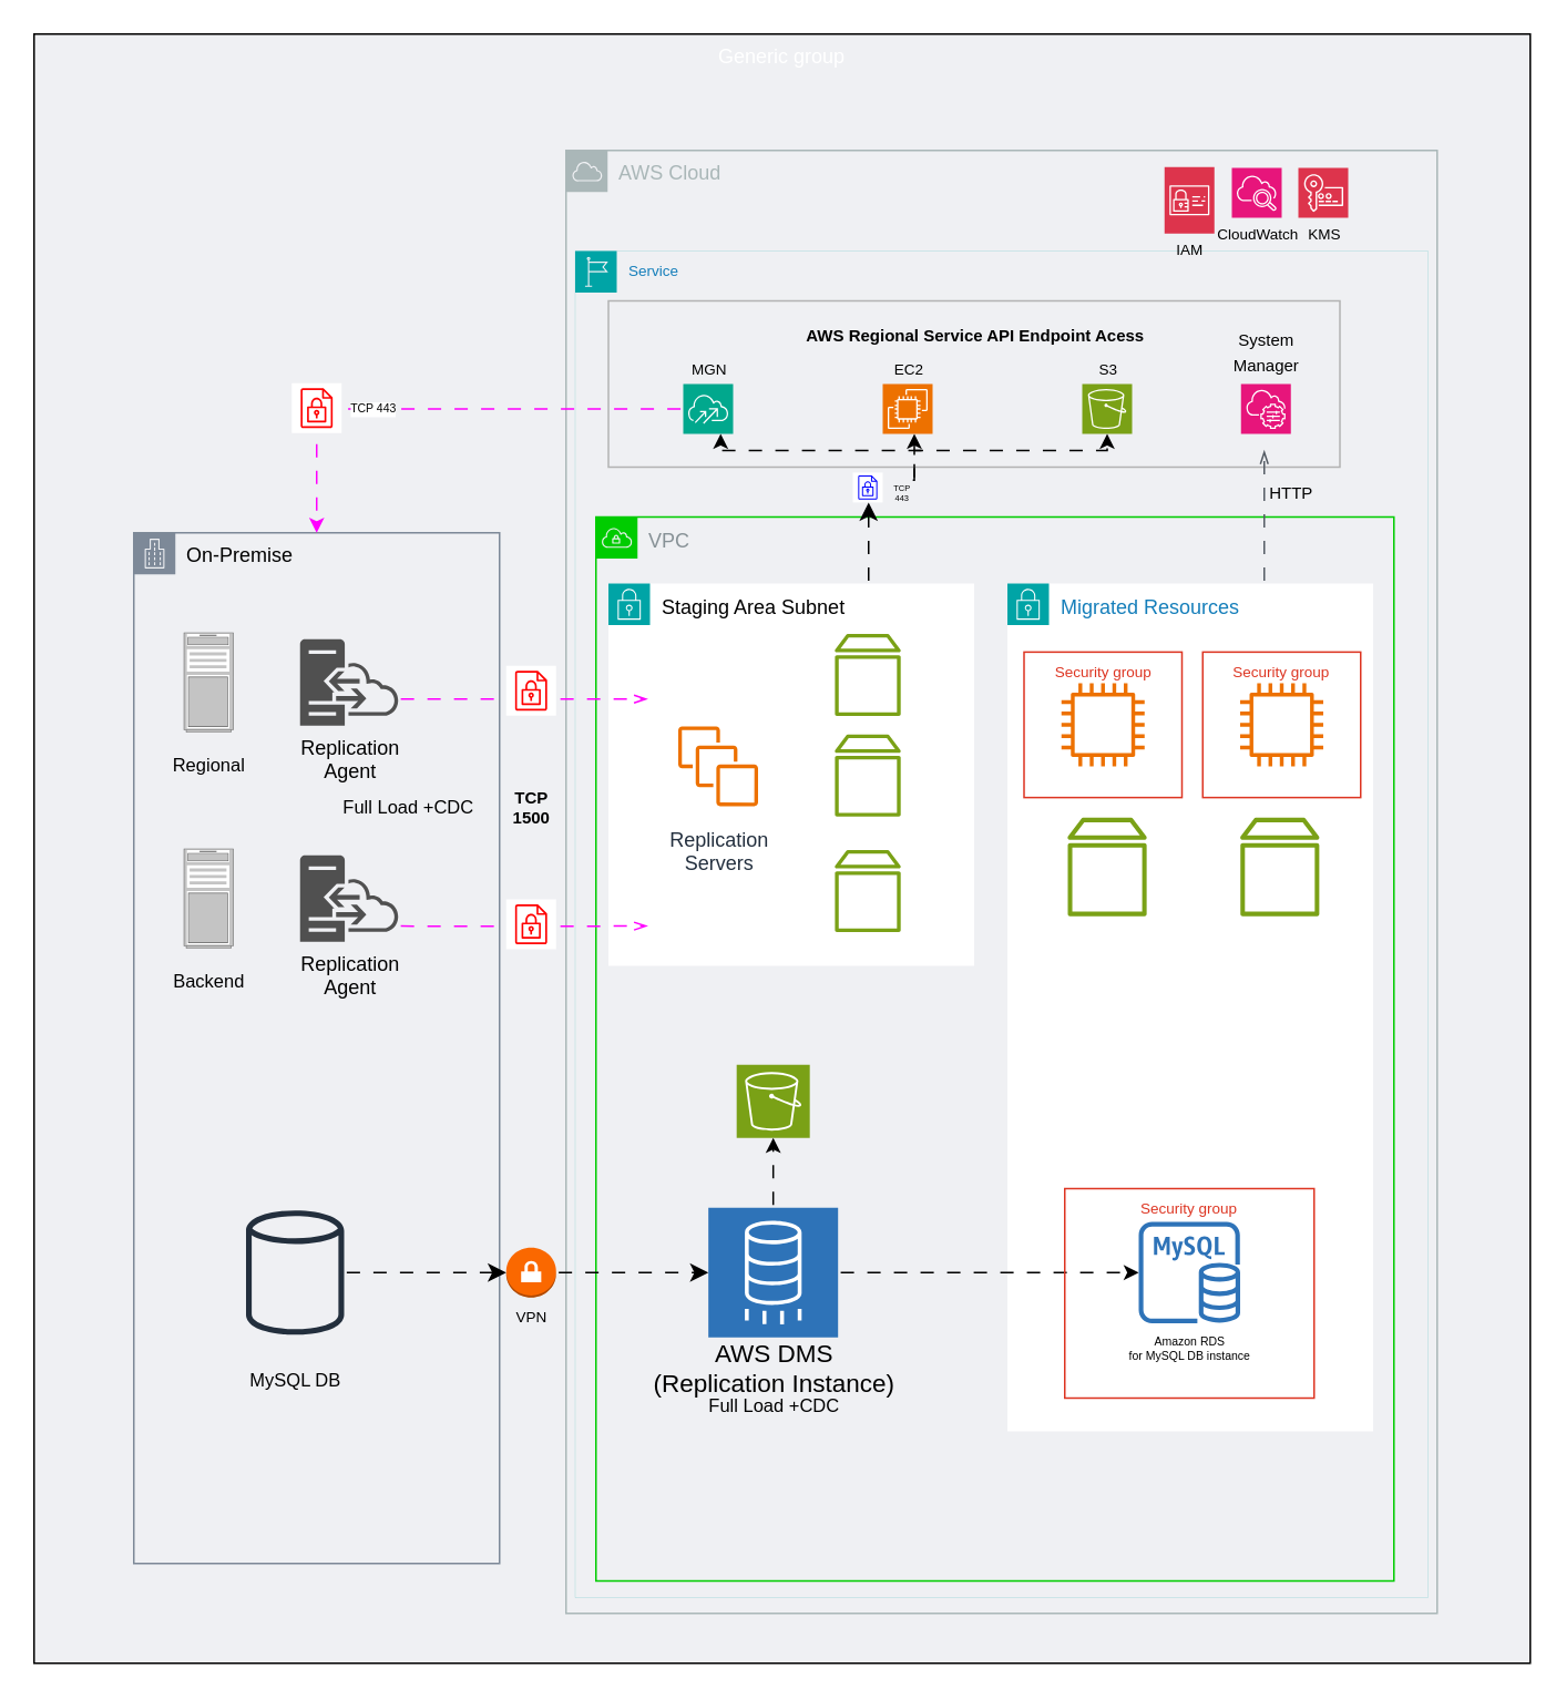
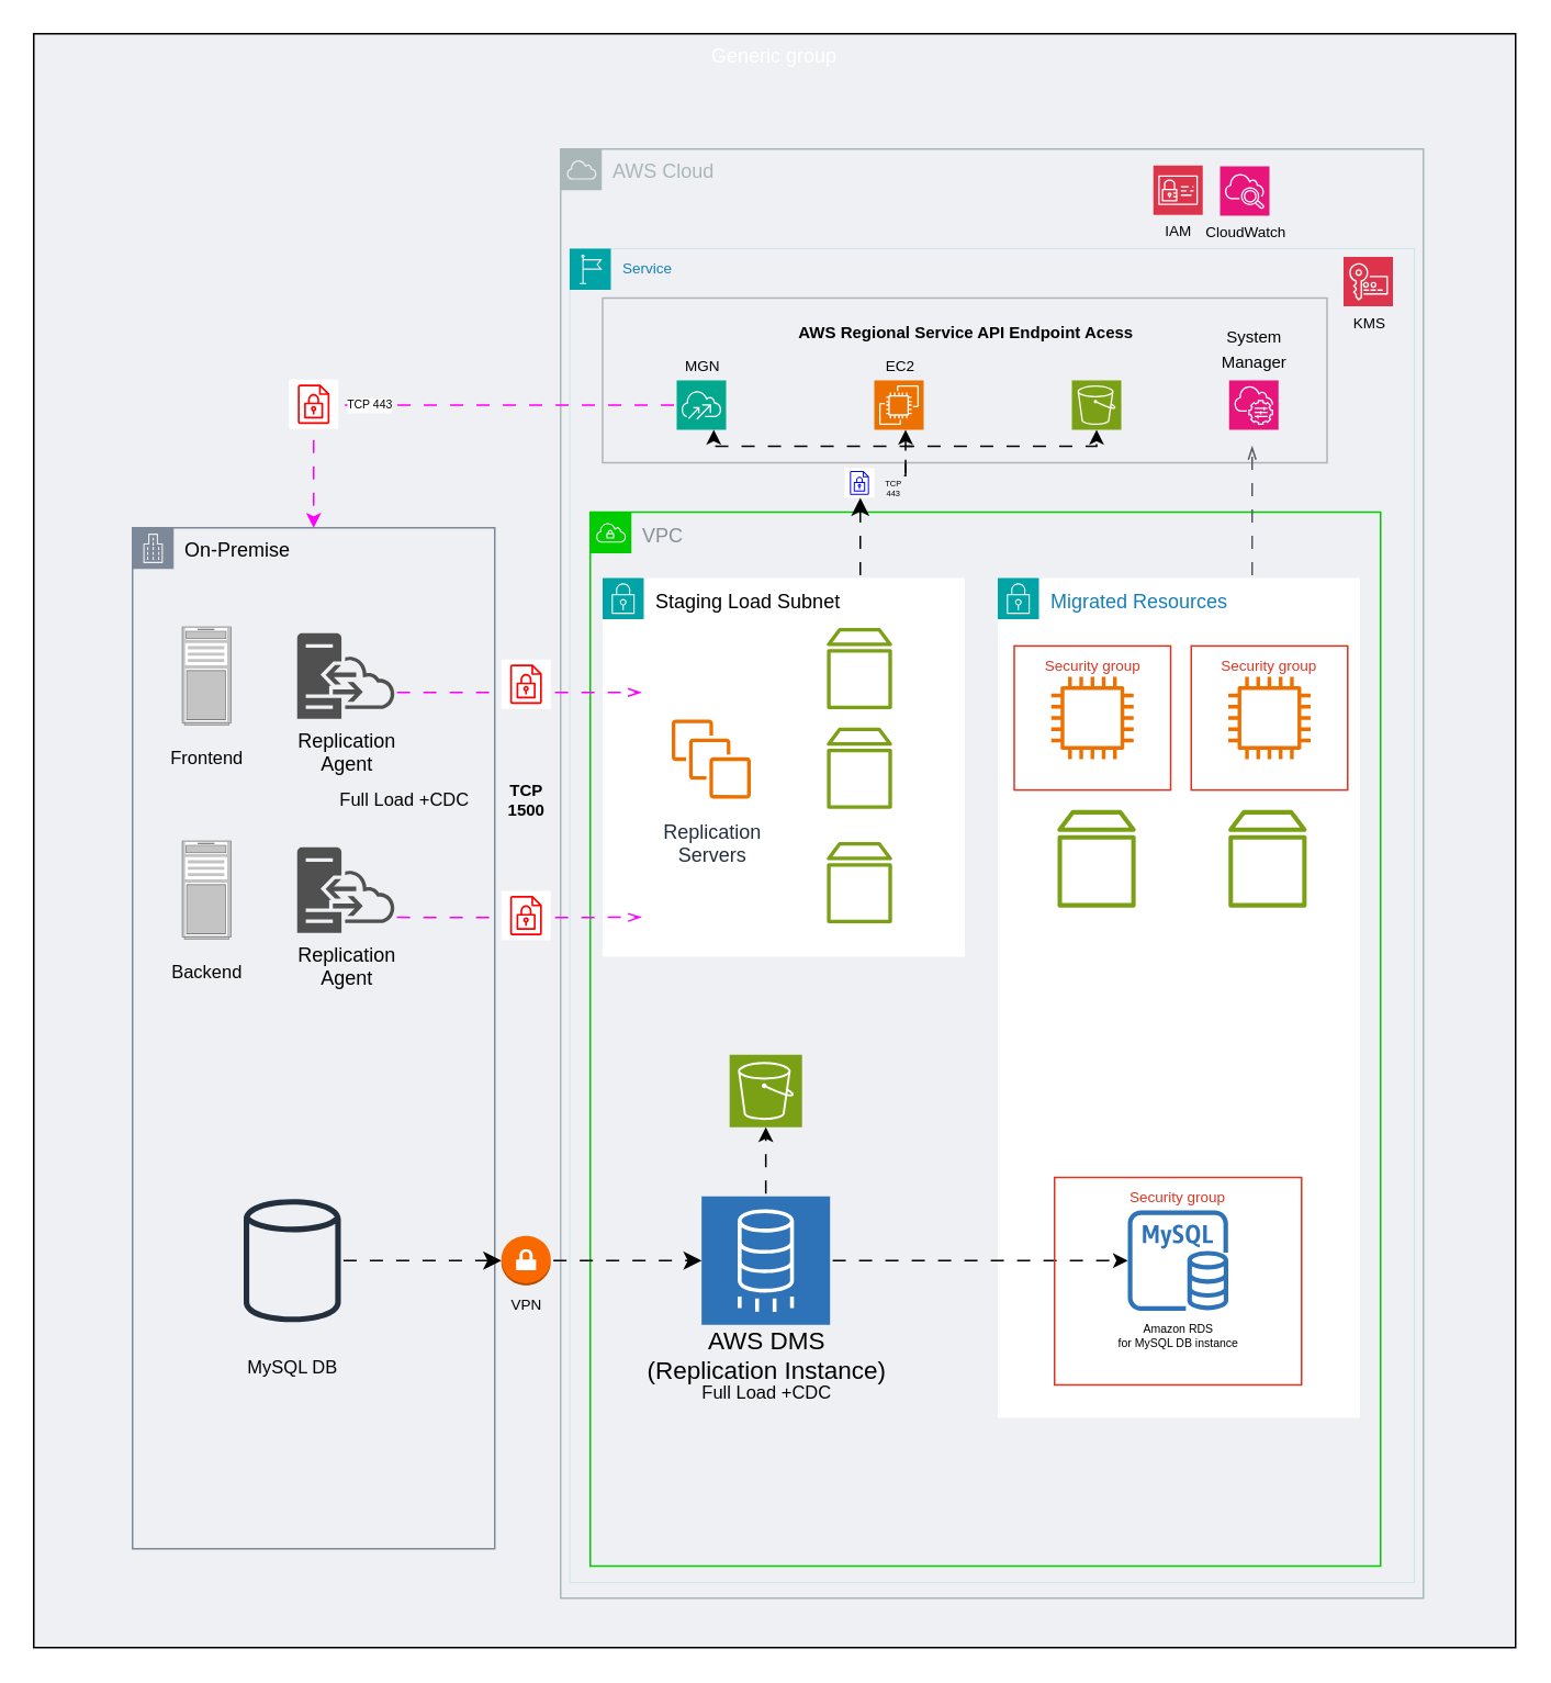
- <mxCell id="34" value="&lt;font&gt;KMS&lt;/font&gt;" style="sketch=0;points=[[0,0,0],[0.25,0,0],[0.5,0,0],[0.75,0,0],[1,0,0],[0,1,0],[0.25,1,0],[0.5,1,0],[0.75,1,0],[1,1,0],[0,0.25,0],[0,0.5,0],[0,0.75,0],[1,0.25,0],[1,0.5,0],[1,0.75,0]];outlineConnect=0;fontColor=light-dark(#000000,#000000);fillColor=#DD344C;strokeColor=#ffffff;dashed=0;verticalLabelPosition=bottom;verticalAlign=top;align=center;html=1;fontSize=9;fontStyle=0;aspect=fixed;shape=mxgraph.aws4.resourceIcon;resIcon=mxgraph.aws4.key_management_service;spacing=0;" vertex="1" parent="4"><mxGeometry x="435" y="-50" width="30" height="30" as="geometry" /></mxCell>
+ <mxCell id="34" value="&lt;font&gt;KMS&lt;/font&gt;" style="sketch=0;points=[[0,0,0],[0.25,0,0],[0.5,0,0],[0.75,0,0],[1,0,0],[0,1,0],[0.25,1,0],[0.5,1,0],[0.75,1,0],[1,1,0],[0,0.25,0],[0,0.5,0],[0,0.75,0],[1,0.25,0],[1,0.5,0],[1,0.75,0]];outlineConnect=0;fontColor=light-dark(#000000,#000000);fillColor=#DD344C;strokeColor=#ffffff;dashed=0;verticalLabelPosition=bottom;verticalAlign=top;align=center;html=1;fontSize=9;fontStyle=0;aspect=fixed;shape=mxgraph.aws4.resourceIcon;resIcon=mxgraph.aws4.key_management_service;spacing=0;" vertex="1" parent="4"><mxGeometry x="470" y="5" width="30" height="30" as="geometry" /></mxCell>
- <mxCell id="67" value="IAM" style="sketch=0;points=[[0,0,0],[0.25,0,0],[0.5,0,0],[0.75,0,0],[1,0,0],[0,1,0],[0.25,1,0],[0.5,1,0],[0.75,1,0],[1,1,0],[0,0.25,0],[0,0.5,0],[0,0.75,0],[1,0.25,0],[1,0.5,0],[1,0.75,0]];outlineConnect=0;fontColor=light-dark(#000000,#000000);fillColor=#DD344C;strokeColor=#ffffff;dashed=0;verticalLabelPosition=bottom;verticalAlign=top;align=center;html=1;fontSize=9;fontStyle=0;aspect=fixed;shape=mxgraph.aws4.resourceIcon;resIcon=mxgraph.aws4.identity_and_access_management;spacing=0;" vertex="1" parent="1"><mxGeometry x="700" y="100" width="30" height="40" as="geometry" /></mxCell>
+ <mxCell id="67" value="IAM" style="sketch=0;points=[[0,0,0],[0.25,0,0],[0.5,0,0],[0.75,0,0],[1,0,0],[0,1,0],[0.25,1,0],[0.5,1,0],[0.75,1,0],[1,1,0],[0,0.25,0],[0,0.5,0],[0,0.75,0],[1,0.25,0],[1,0.5,0],[1,0.75,0]];outlineConnect=0;fontColor=light-dark(#000000,#000000);fillColor=#DD344C;strokeColor=#ffffff;dashed=0;verticalLabelPosition=bottom;verticalAlign=top;align=center;html=1;fontSize=9;fontStyle=0;aspect=fixed;shape=mxgraph.aws4.resourceIcon;resIcon=mxgraph.aws4.identity_and_access_management;spacing=0;" vertex="1" parent="1"><mxGeometry x="700" y="100" width="30" height="30" as="geometry" /></mxCell>
- <mxCell id="12" value="&lt;font style=&quot;font-size: 9px;&quot;&gt;S3&lt;/font&gt;" style="text;strokeColor=none;fillColor=none;html=1;fontSize=12;fontStyle=0;verticalAlign=middle;align=center;fontColor=light-dark(#000000,#000000);" vertex="1" parent="4"><mxGeometry x="305" y="60" width="30" height="20" as="geometry" /></mxCell>
- <mxCell id="40" value="HTTP" style="text;strokeColor=none;fillColor=none;html=1;fontSize=10;fontStyle=0;verticalAlign=middle;align=center;fontColor=light-dark(#000000,#000000);" vertex="1" parent="4"><mxGeometry x="410.5" y="135.5" width="40" height="20" as="geometry" /></mxCell>
- <mxCell id="22" value="Staging Area Subnet" style="points=[[0,0],[0.25,0],[0.5,0],[0.75,0],[1,0],[1,0.25],[1,0.5],[1,0.75],[1,1],[0.75,1],[0.5,1],[0.25,1],[0,1],[0,0.75],[0,0.5],[0,0.25]];outlineConnect=0;gradientColor=none;html=1;whiteSpace=wrap;fontSize=12;fontStyle=0;container=1;pointerEvents=0;collapsible=0;recursiveResize=0;shape=mxgraph.aws4.group;grIcon=mxgraph.aws4.group_security_group;grStroke=0;strokeColor=#00A4A6;fillColor=light-dark(#FFFFFF,#E6E6E6);verticalAlign=top;align=left;spacingLeft=30;fontColor=light-dark(#000000,#45A0D4);dashed=0;" vertex="1" parent="4"><mxGeometry x="20" y="200" width="220" height="230" as="geometry" /></mxCell>
+ <mxCell id="22" value="Staging Load Subnet" style="points=[[0,0],[0.25,0],[0.5,0],[0.75,0],[1,0],[1,0.25],[1,0.5],[1,0.75],[1,1],[0.75,1],[0.5,1],[0.25,1],[0,1],[0,0.75],[0,0.5],[0,0.25]];outlineConnect=0;gradientColor=none;html=1;whiteSpace=wrap;fontSize=12;fontStyle=0;container=1;pointerEvents=0;collapsible=0;recursiveResize=0;shape=mxgraph.aws4.group;grIcon=mxgraph.aws4.group_security_group;grStroke=0;strokeColor=#00A4A6;fillColor=light-dark(#FFFFFF,#E6E6E6);verticalAlign=top;align=left;spacingLeft=30;fontColor=light-dark(#000000,#45A0D4);dashed=0;" vertex="1" parent="4"><mxGeometry x="20" y="200" width="220" height="230" as="geometry" /></mxCell>
- <mxCell id="50" value="Regional" style="text;strokeColor=none;fillColor=none;html=1;fontSize=11;fontStyle=0;verticalAlign=middle;align=center;fontColor=light-dark(#000000,#000000);" vertex="1" parent="47"><mxGeometry x="22.5" y="120" width="45" height="40" as="geometry" /></mxCell>
+ <mxCell id="50" value="Frontend" style="text;strokeColor=none;fillColor=none;html=1;fontSize=11;fontStyle=0;verticalAlign=middle;align=center;fontColor=light-dark(#000000,#000000);" vertex="1" parent="47"><mxGeometry x="22.5" y="120" width="45" height="40" as="geometry" /></mxCell>
